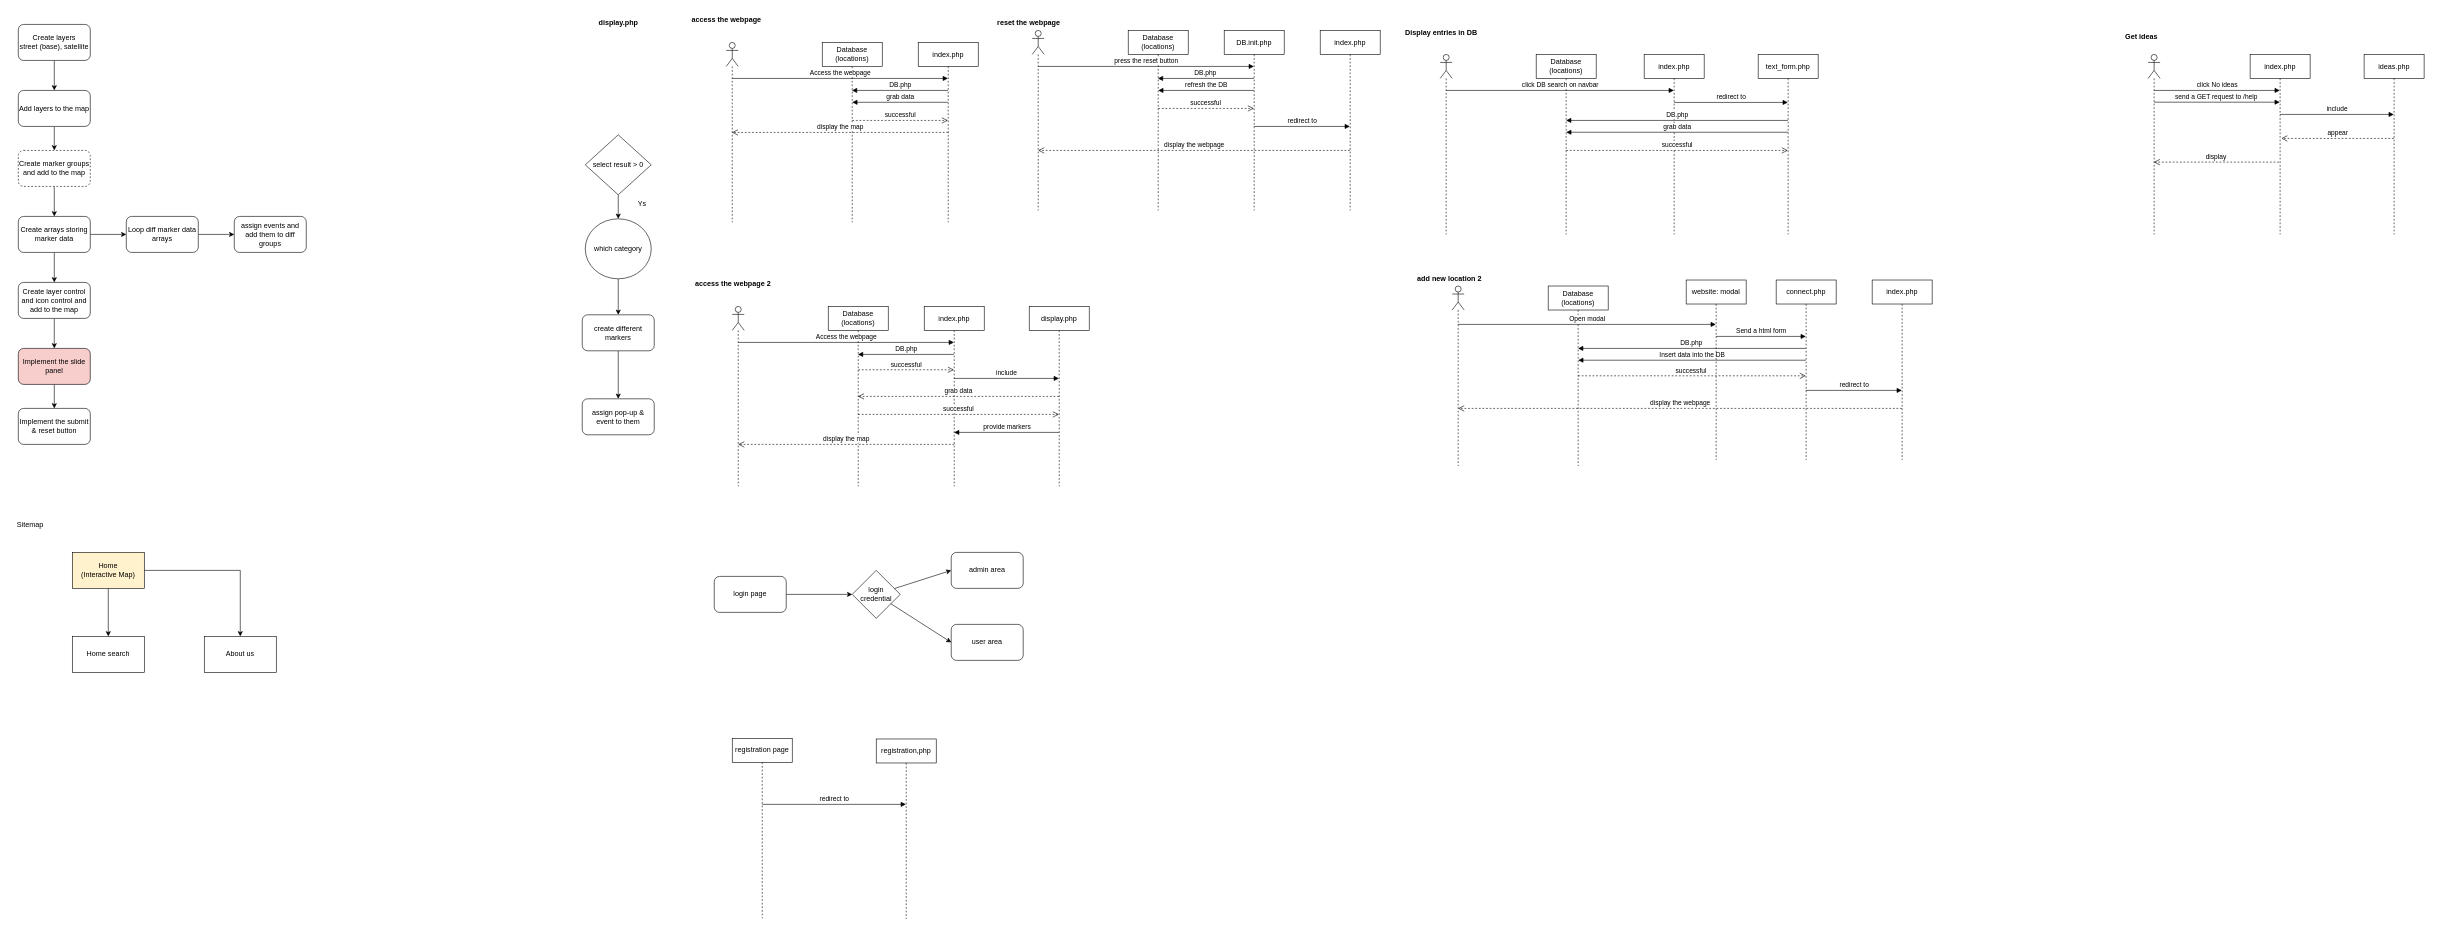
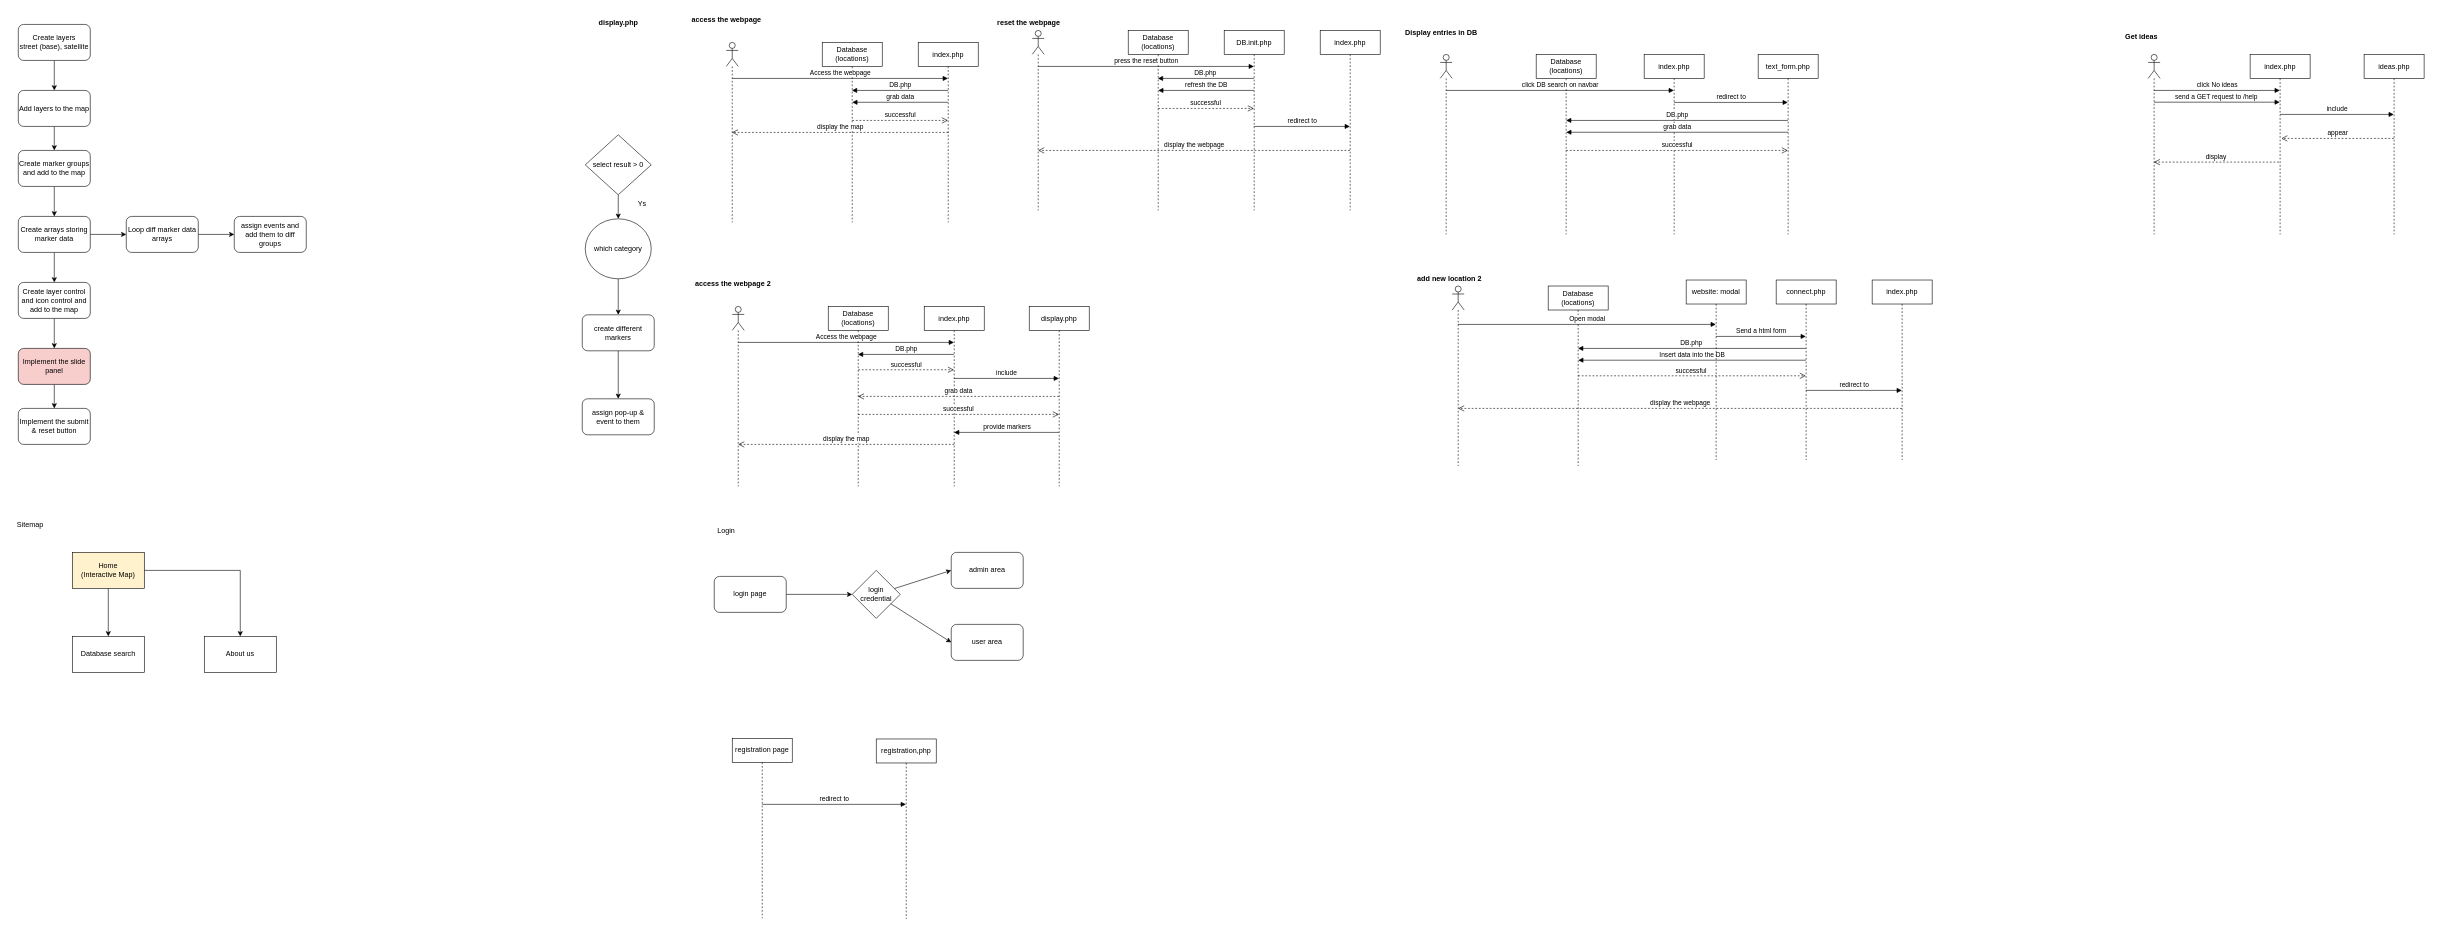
- <mxCell id="7" value="Create marker groups and add to the map" style="rounded=1;whiteSpace=wrap;html=1;dashed=1;" parent="1" vertex="1"><mxGeometry x="30" y="250" width="120" height="60" as="geometry" /></mxCell>
+ <mxCell id="7" value="Create marker groups and add to the map" style="rounded=1;whiteSpace=wrap;html=1;" parent="1" vertex="1"><mxGeometry x="30" y="250" width="120" height="60" as="geometry" /></mxCell>
+ <mxCell id="100" value="Login" style="text;html=1;align=center;verticalAlign=middle;whiteSpace=wrap;rounded=0;" vertex="1" parent="1"><mxGeometry x="1180" y="870" width="60" height="30" as="geometry" /></mxCell>
- <mxCell id="57" value="Home search" style="rounded=0;whiteSpace=wrap;html=1;" parent="1" vertex="1"><mxGeometry x="120" y="1060" width="120" height="60" as="geometry" /></mxCell>
+ <mxCell id="57" value="Database search" style="rounded=0;whiteSpace=wrap;html=1;" parent="1" vertex="1"><mxGeometry x="120" y="1060" width="120" height="60" as="geometry" /></mxCell>
